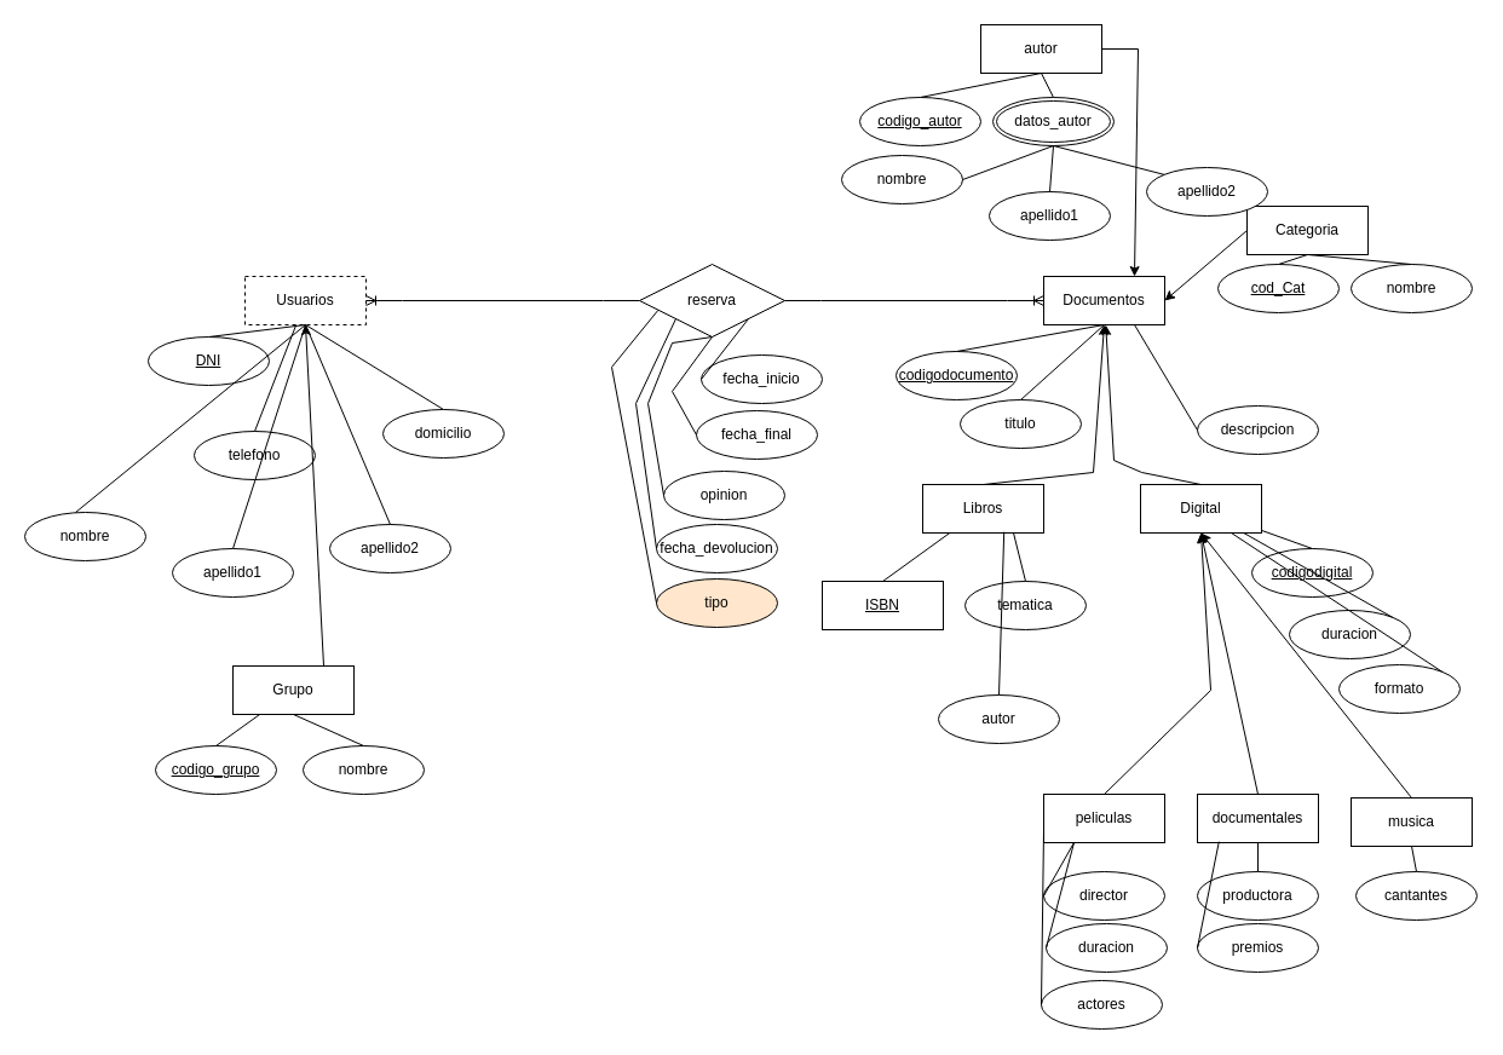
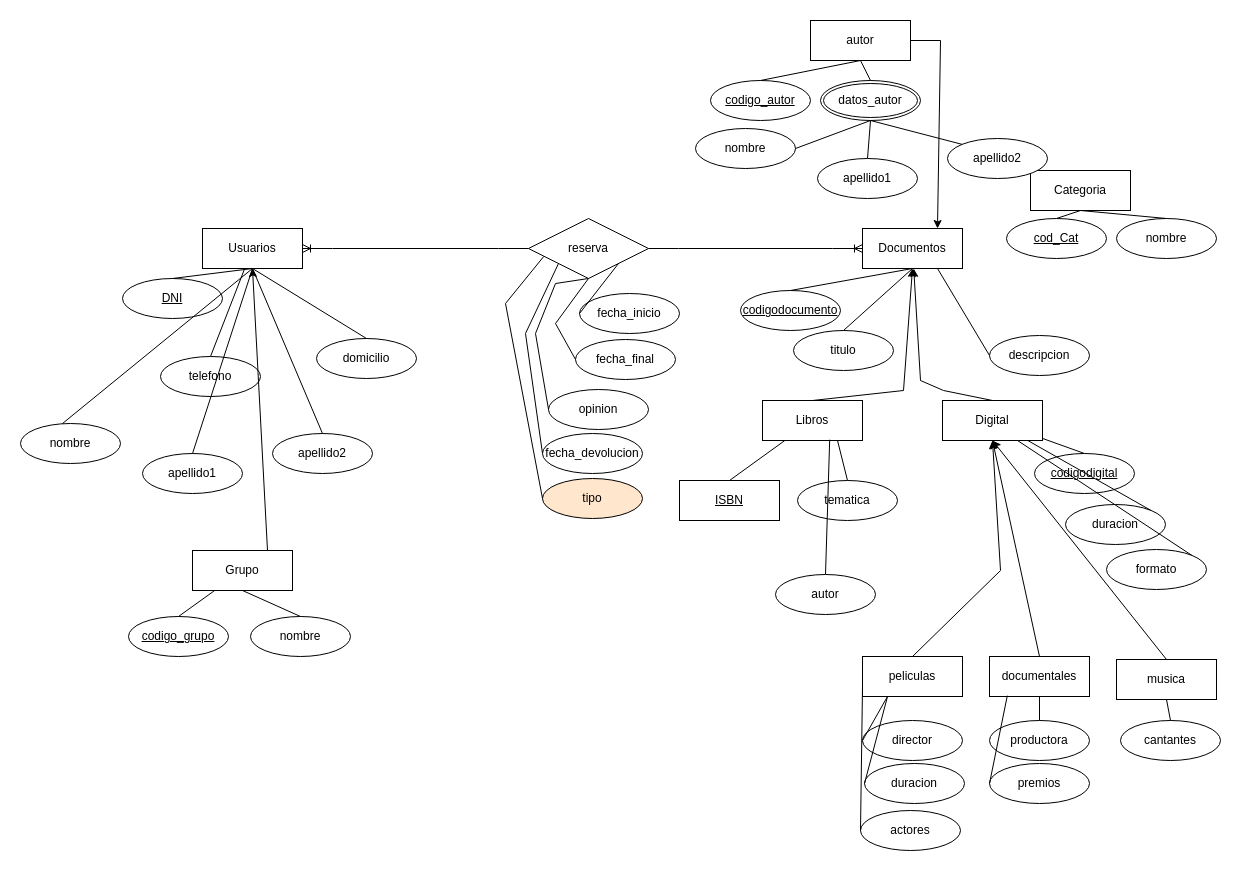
- <mxCell id="76" value="" style="endArrow=classic;html=1;rounded=0;exitX=0;exitY=0.5;exitDx=0;exitDy=0;entryX=1;entryY=0.5;entryDx=0;entryDy=0;" edge="1" parent="1" source="75" target="3"><mxGeometry width="50" height="50" relative="1" as="geometry"><mxPoint x="940" y="260" as="sourcePoint" /><mxPoint x="990" y="210" as="targetPoint" /></mxGeometry></mxCell>
- <mxCell id="2" value="Usuarios" style="whiteSpace=wrap;html=1;align=center;dashed=1;" vertex="1" parent="1"><mxGeometry x="202" y="228" width="100" height="40" as="geometry" /></mxCell>
+ <mxCell id="2" value="Usuarios" style="whiteSpace=wrap;html=1;align=center;" vertex="1" parent="1"><mxGeometry x="202" y="228" width="100" height="40" as="geometry" /></mxCell>
